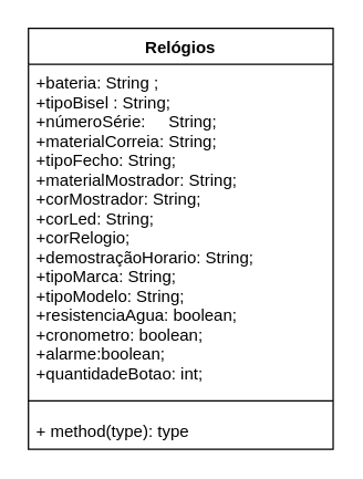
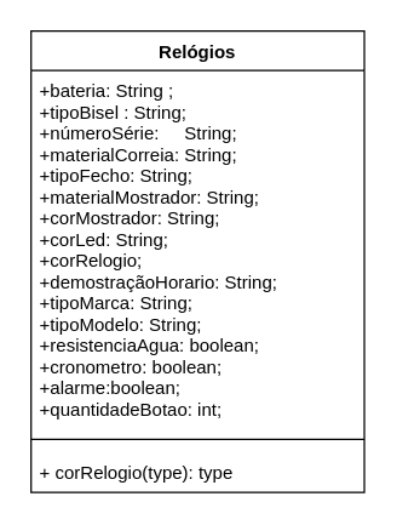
- <mxCell id="5" value="+ method(type): type" style="text;strokeColor=none;fillColor=none;align=left;verticalAlign=top;spacingLeft=4;spacingRight=4;overflow=hidden;rotatable=0;points=[[0,0.5],[1,0.5]];portConstraint=eastwest;" vertex="1" parent="2"><mxGeometry y="278" width="220" height="26" as="geometry" /></mxCell>
+ <mxCell id="5" value="+ corRelogio(type): type" style="text;strokeColor=none;fillColor=none;align=left;verticalAlign=top;spacingLeft=4;spacingRight=4;overflow=hidden;rotatable=0;points=[[0,0.5],[1,0.5]];portConstraint=eastwest;" vertex="1" parent="2"><mxGeometry y="278" width="220" height="26" as="geometry" /></mxCell>
